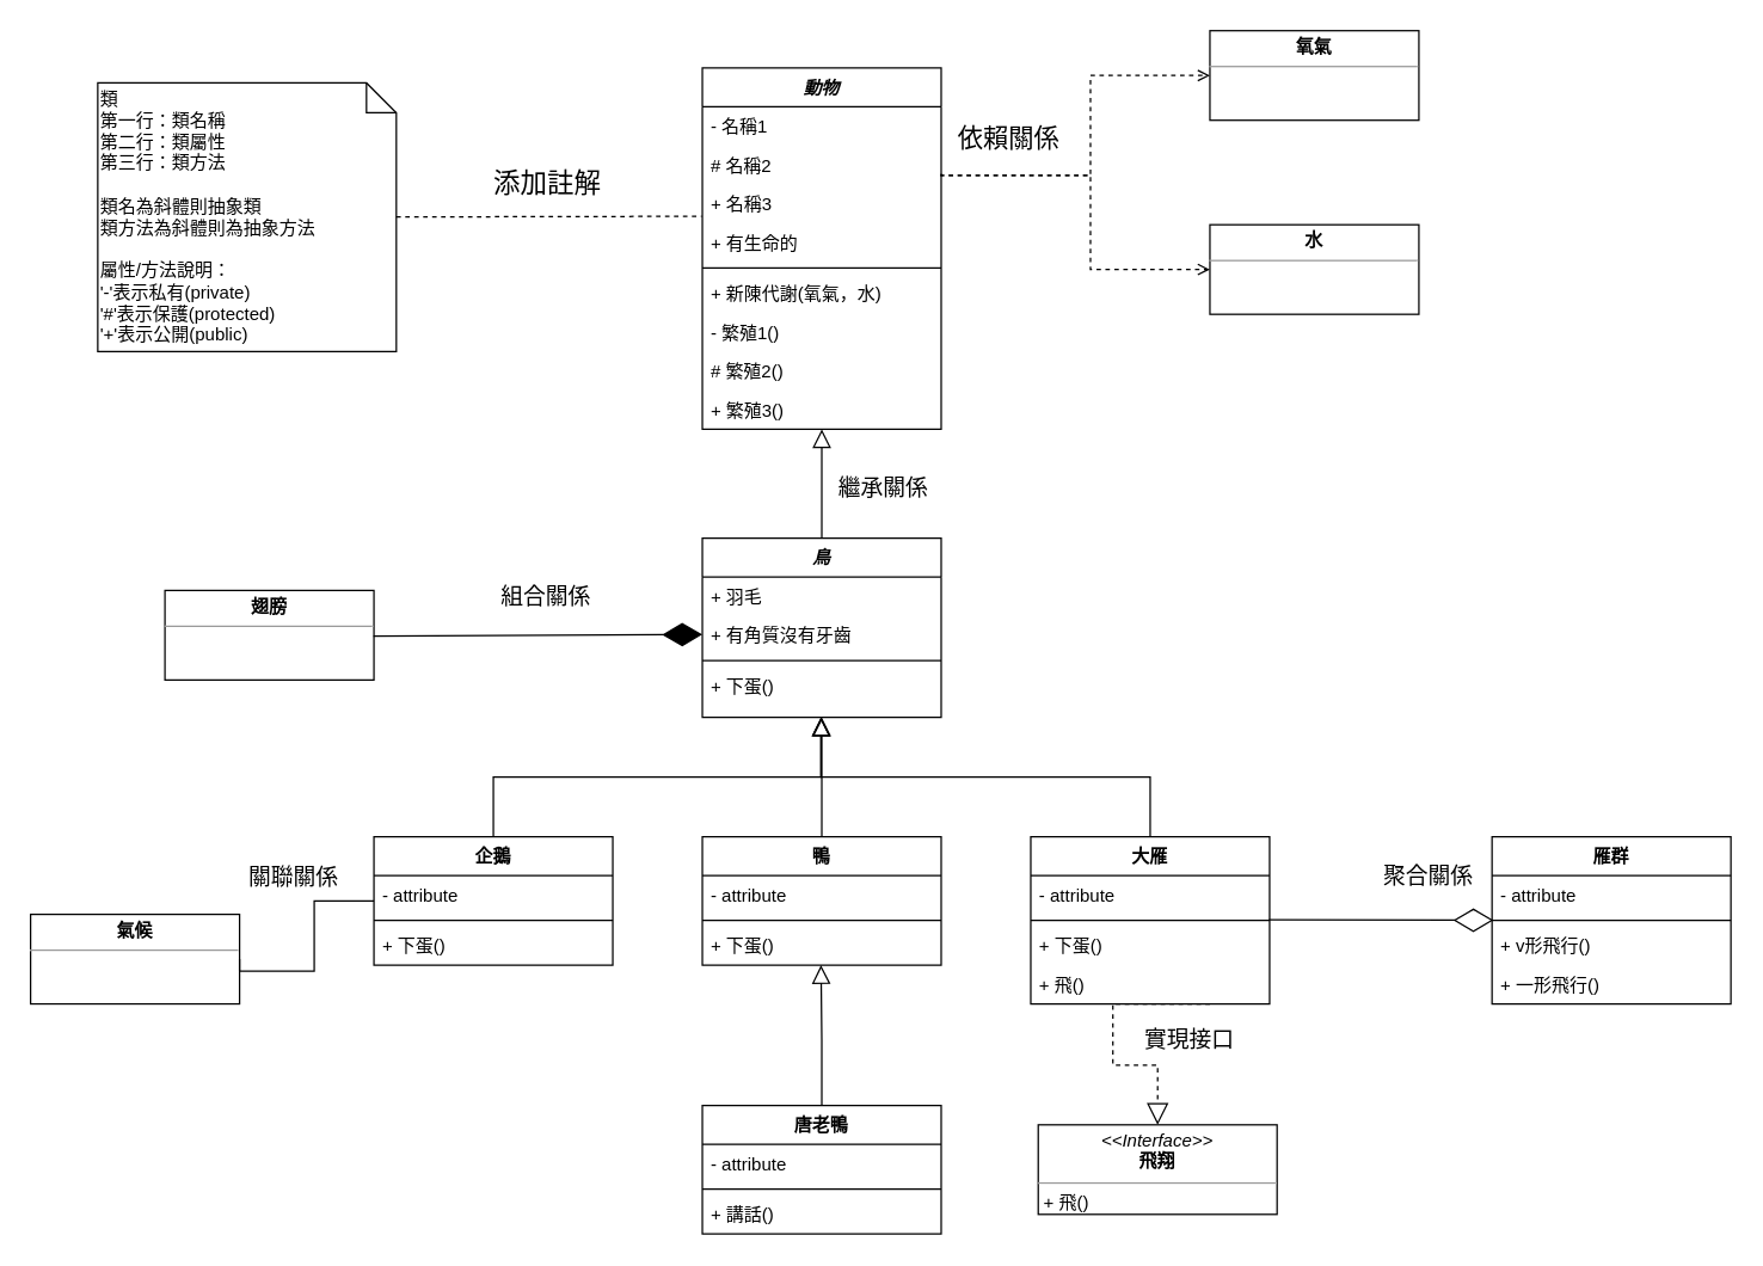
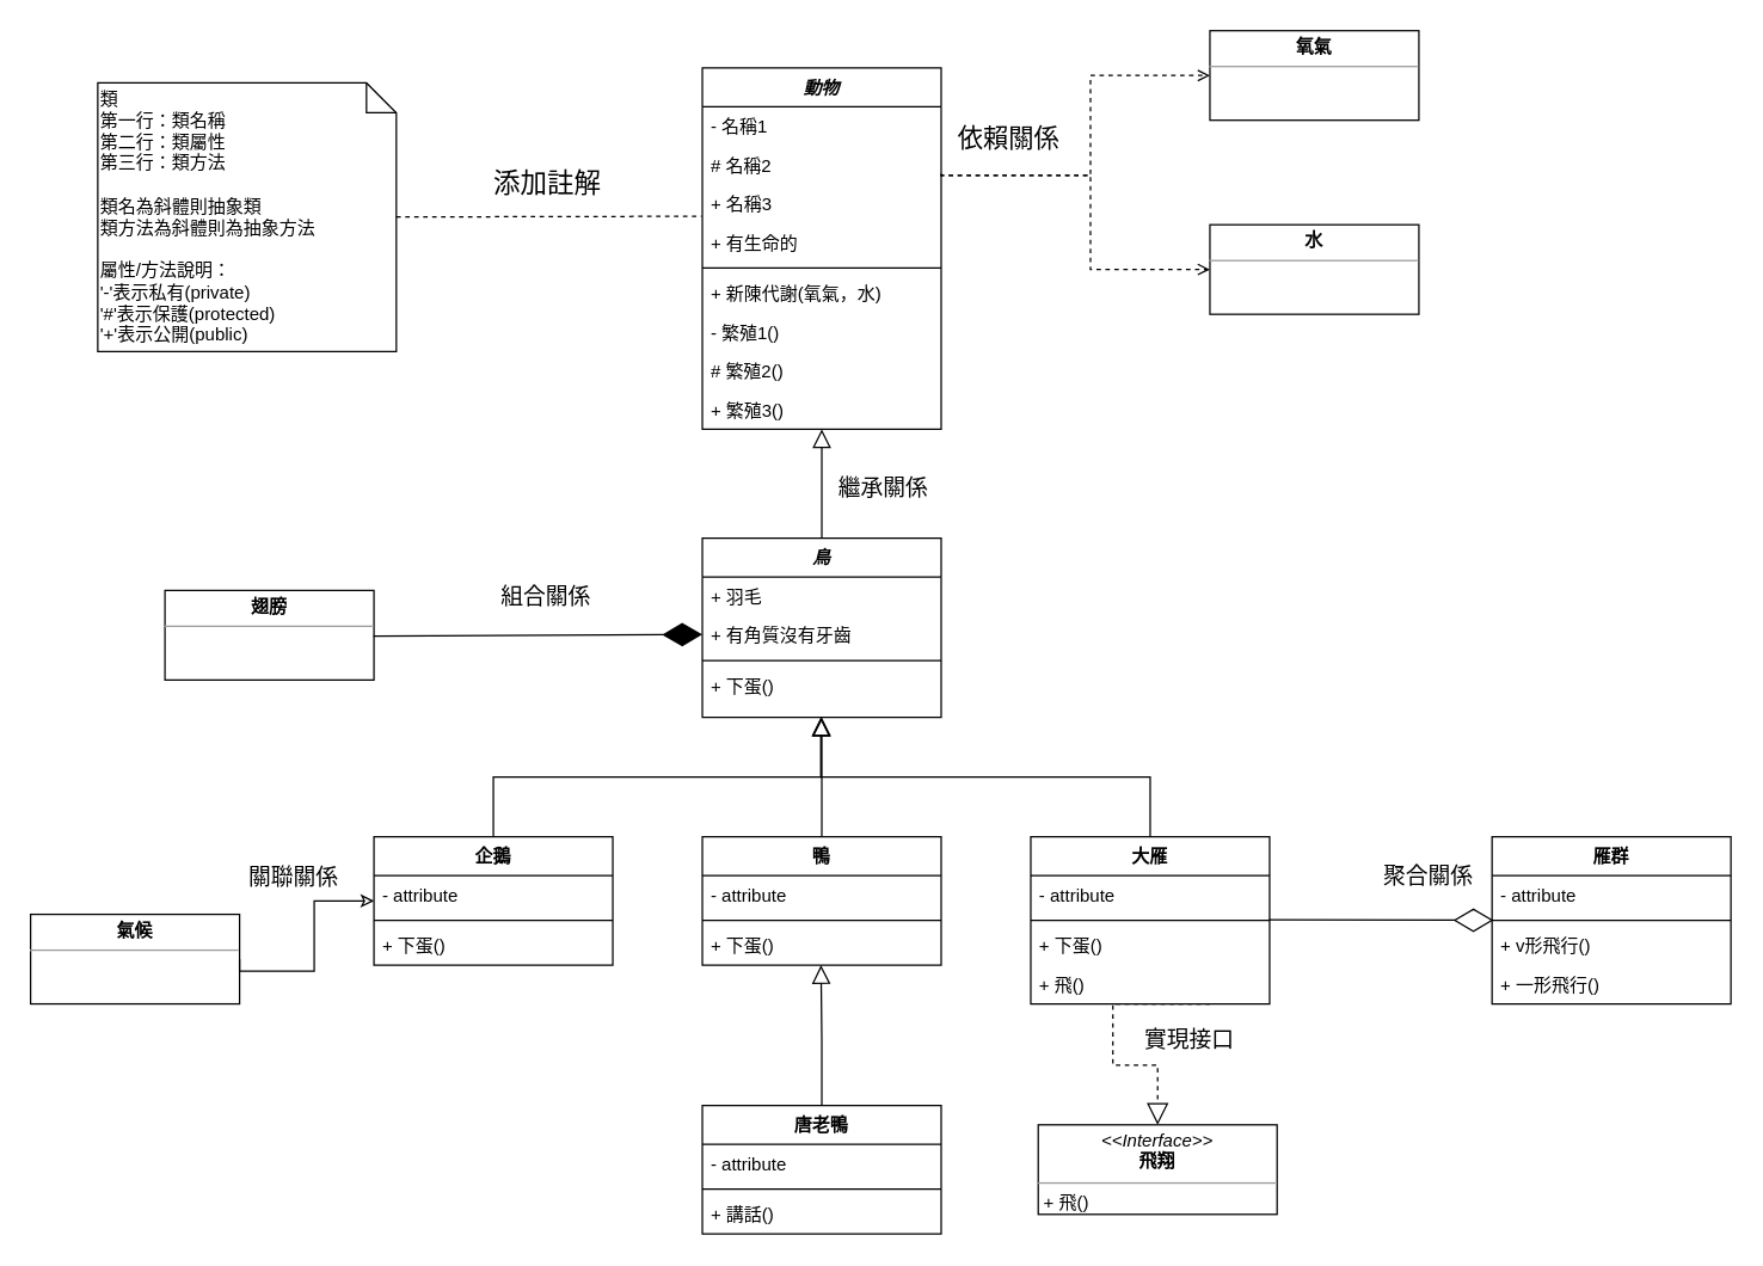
- <mxCell id="45" value="" style="endArrow=none;startArrow=none;endFill=0;startFill=0;html=1;rounded=0;exitX=1;exitY=0.5;exitDx=0;exitDy=0;edgeStyle=orthogonalEdgeStyle;" edge="1" parent="1" source="44" target="23"><mxGeometry width="160" relative="1" as="geometry"><mxPoint x="280" y="720" as="sourcePoint" /><mxPoint x="330" y="650" as="targetPoint" /><Array as="points"><mxPoint x="160" y="650" /><mxPoint x="210" y="650" /><mxPoint x="210" y="603" /></Array></mxGeometry></mxCell>
+ <mxCell id="45" value="" style="endArrow=classic;startArrow=none;endFill=0;startFill=0;html=1;rounded=0;exitX=1;exitY=0.5;exitDx=0;exitDy=0;edgeStyle=orthogonalEdgeStyle;" edge="1" parent="1" source="44" target="23"><mxGeometry width="160" relative="1" as="geometry"><mxPoint x="280" y="720" as="sourcePoint" /><mxPoint x="330" y="650" as="targetPoint" /><Array as="points"><mxPoint x="160" y="650" /><mxPoint x="210" y="650" /><mxPoint x="210" y="603" /></Array></mxGeometry></mxCell>
